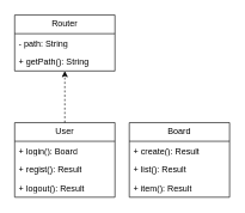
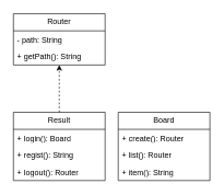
- <mxCell id="3" value="User" style="swimlane;fontStyle=0;childLayout=stackLayout;horizontal=1;startSize=26;fillColor=none;horizontalStack=0;resizeParent=1;resizeParentMax=0;resizeLast=0;collapsible=1;marginBottom=0;whiteSpace=wrap;html=1;" vertex="1" parent="1"><mxGeometry x="20" y="170" width="140" height="104" as="geometry" /></mxCell>
+ <mxCell id="3" value="Result" style="swimlane;fontStyle=0;childLayout=stackLayout;horizontal=1;startSize=26;fillColor=none;horizontalStack=0;resizeParent=1;resizeParentMax=0;resizeLast=0;collapsible=1;marginBottom=0;whiteSpace=wrap;html=1;" vertex="1" parent="1"><mxGeometry x="20" y="170" width="140" height="104" as="geometry" /></mxCell>
- <mxCell id="8" value="+ create(): Result" style="text;strokeColor=none;fillColor=none;align=left;verticalAlign=top;spacingLeft=4;spacingRight=4;overflow=hidden;rotatable=0;points=[[0,0.5],[1,0.5]];portConstraint=eastwest;whiteSpace=wrap;html=1;" vertex="1" parent="7"><mxGeometry y="26" width="140" height="26" as="geometry" /></mxCell>
+ <mxCell id="8" value="+ create(): Router" style="text;strokeColor=none;fillColor=none;align=left;verticalAlign=top;spacingLeft=4;spacingRight=4;overflow=hidden;rotatable=0;points=[[0,0.5],[1,0.5]];portConstraint=eastwest;whiteSpace=wrap;html=1;" vertex="1" parent="7"><mxGeometry y="26" width="140" height="26" as="geometry" /></mxCell>
- <mxCell id="5" value="+ regist(): Result" style="text;strokeColor=none;fillColor=none;align=left;verticalAlign=top;spacingLeft=4;spacingRight=4;overflow=hidden;rotatable=0;points=[[0,0.5],[1,0.5]];portConstraint=eastwest;whiteSpace=wrap;html=1;" vertex="1" parent="3"><mxGeometry y="52" width="140" height="26" as="geometry" /></mxCell>
+ <mxCell id="5" value="+ regist(): String" style="text;strokeColor=none;fillColor=none;align=left;verticalAlign=top;spacingLeft=4;spacingRight=4;overflow=hidden;rotatable=0;points=[[0,0.5],[1,0.5]];portConstraint=eastwest;whiteSpace=wrap;html=1;" vertex="1" parent="3"><mxGeometry y="52" width="140" height="26" as="geometry" /></mxCell>
- <mxCell id="9" value="+ list(): Result" style="text;strokeColor=none;fillColor=none;align=left;verticalAlign=top;spacingLeft=4;spacingRight=4;overflow=hidden;rotatable=0;points=[[0,0.5],[1,0.5]];portConstraint=eastwest;whiteSpace=wrap;html=1;" vertex="1" parent="7"><mxGeometry y="52" width="140" height="26" as="geometry" /></mxCell>
+ <mxCell id="9" value="+ list(): Router" style="text;strokeColor=none;fillColor=none;align=left;verticalAlign=top;spacingLeft=4;spacingRight=4;overflow=hidden;rotatable=0;points=[[0,0.5],[1,0.5]];portConstraint=eastwest;whiteSpace=wrap;html=1;" vertex="1" parent="7"><mxGeometry y="52" width="140" height="26" as="geometry" /></mxCell>
- <mxCell id="6" value="+ logout(): Result" style="text;strokeColor=none;fillColor=none;align=left;verticalAlign=top;spacingLeft=4;spacingRight=4;overflow=hidden;rotatable=0;points=[[0,0.5],[1,0.5]];portConstraint=eastwest;whiteSpace=wrap;html=1;" vertex="1" parent="3"><mxGeometry y="78" width="140" height="26" as="geometry" /></mxCell>
+ <mxCell id="6" value="+ logout(): Router" style="text;strokeColor=none;fillColor=none;align=left;verticalAlign=top;spacingLeft=4;spacingRight=4;overflow=hidden;rotatable=0;points=[[0,0.5],[1,0.5]];portConstraint=eastwest;whiteSpace=wrap;html=1;" vertex="1" parent="3"><mxGeometry y="78" width="140" height="26" as="geometry" /></mxCell>
- <mxCell id="10" value="+ item(): Result" style="text;strokeColor=none;fillColor=none;align=left;verticalAlign=top;spacingLeft=4;spacingRight=4;overflow=hidden;rotatable=0;points=[[0,0.5],[1,0.5]];portConstraint=eastwest;whiteSpace=wrap;html=1;" vertex="1" parent="7"><mxGeometry y="78" width="140" height="26" as="geometry" /></mxCell>
+ <mxCell id="10" value="+ item(): String" style="text;strokeColor=none;fillColor=none;align=left;verticalAlign=top;spacingLeft=4;spacingRight=4;overflow=hidden;rotatable=0;points=[[0,0.5],[1,0.5]];portConstraint=eastwest;whiteSpace=wrap;html=1;" vertex="1" parent="7"><mxGeometry y="78" width="140" height="26" as="geometry" /></mxCell>
